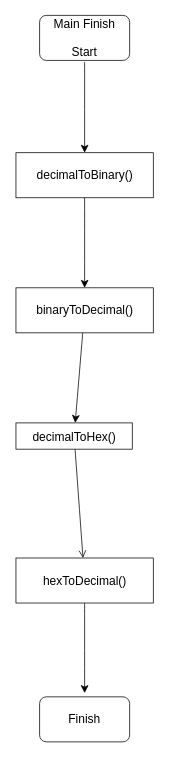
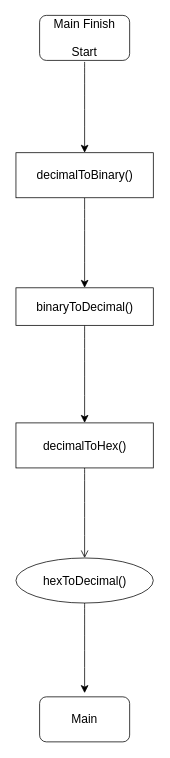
- <mxCell id="6" value="binaryToDecimal()" style="rounded=0;whiteSpace=wrap;html=1;fontSize=16;" parent="1" vertex="1"><mxGeometry x="20.5" y="383" width="183" height="60" as="geometry" /></mxCell>
+ <mxCell id="6" value="binaryToDecimal()" style="rounded=0;whiteSpace=wrap;html=1;fontSize=16;" parent="1" vertex="1"><mxGeometry x="20.5" y="383" width="183" height="50" as="geometry" /></mxCell>
- <mxCell id="8" value="decimalToHex()" style="rounded=0;whiteSpace=wrap;html=1;fontSize=16;" parent="1" vertex="1"><mxGeometry x="20.5" y="563" width="155" height="35" as="geometry" /></mxCell>
+ <mxCell id="8" value="decimalToHex()" style="rounded=0;whiteSpace=wrap;html=1;fontSize=16;" parent="1" vertex="1"><mxGeometry x="20.5" y="563" width="183" height="60" as="geometry" /></mxCell>
- <mxCell id="10" value="hexToDecimal()" style="rounded=0;whiteSpace=wrap;html=1;fontSize=16;" parent="1" vertex="1"><mxGeometry x="20.5" y="743" width="183" height="60" as="geometry" /></mxCell>
+ <mxCell id="10" value="hexToDecimal()" style="ellipse;whiteSpace=wrap;html=1;fontSize=16;" parent="1" vertex="1"><mxGeometry x="20.5" y="743" width="183" height="60" as="geometry" /></mxCell>
- <mxCell id="11" value="Finish" style="rounded=1;whiteSpace=wrap;html=1;fontSize=16;" vertex="1" parent="1"><mxGeometry x="52" y="928" width="120" height="60" as="geometry" /></mxCell>
+ <mxCell id="11" value="Main" style="rounded=1;whiteSpace=wrap;html=1;fontSize=16;" vertex="1" parent="1"><mxGeometry x="52" y="928" width="120" height="60" as="geometry" /></mxCell>
